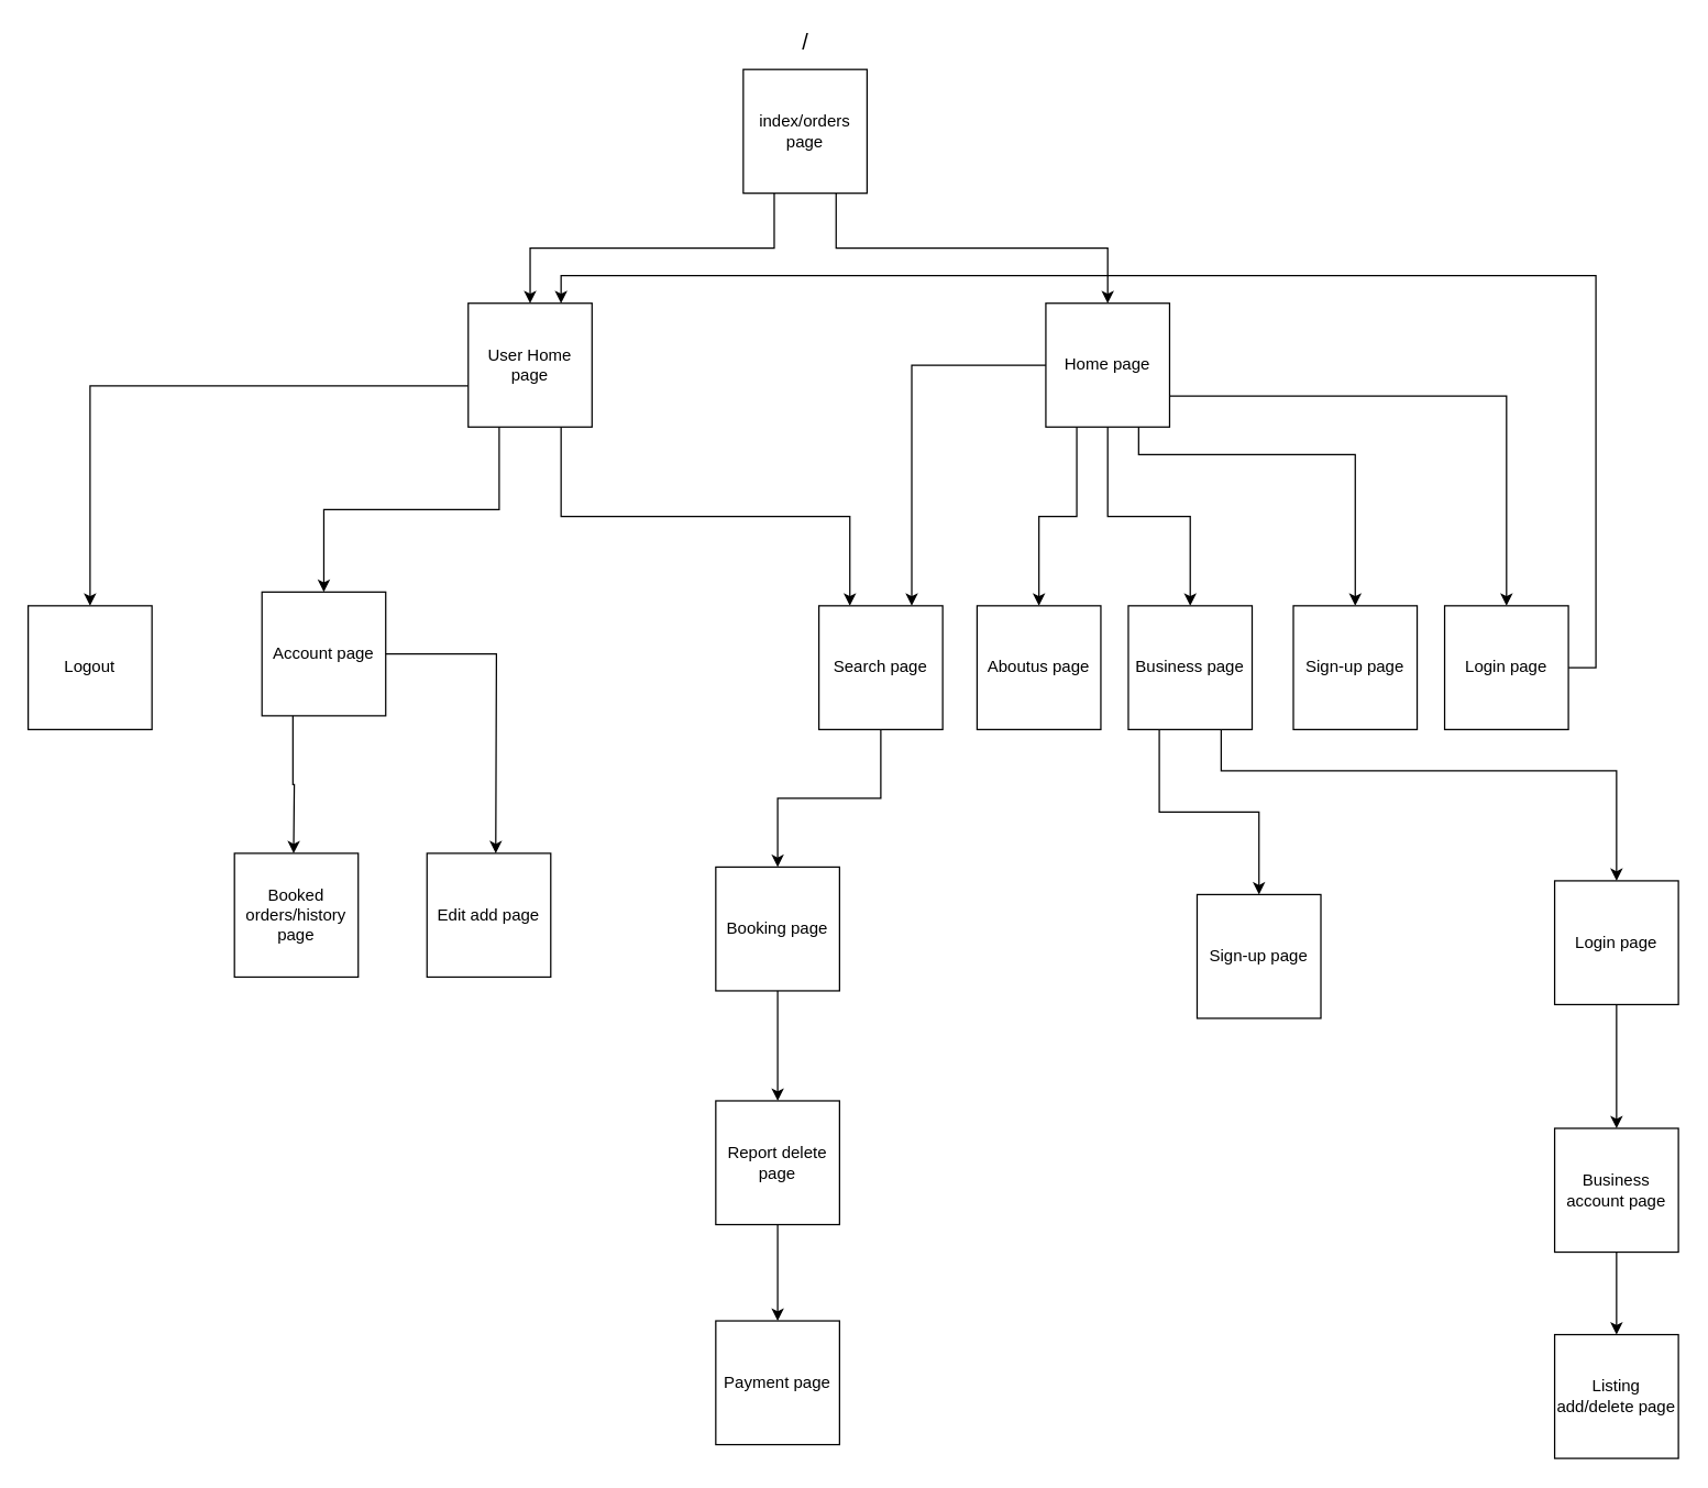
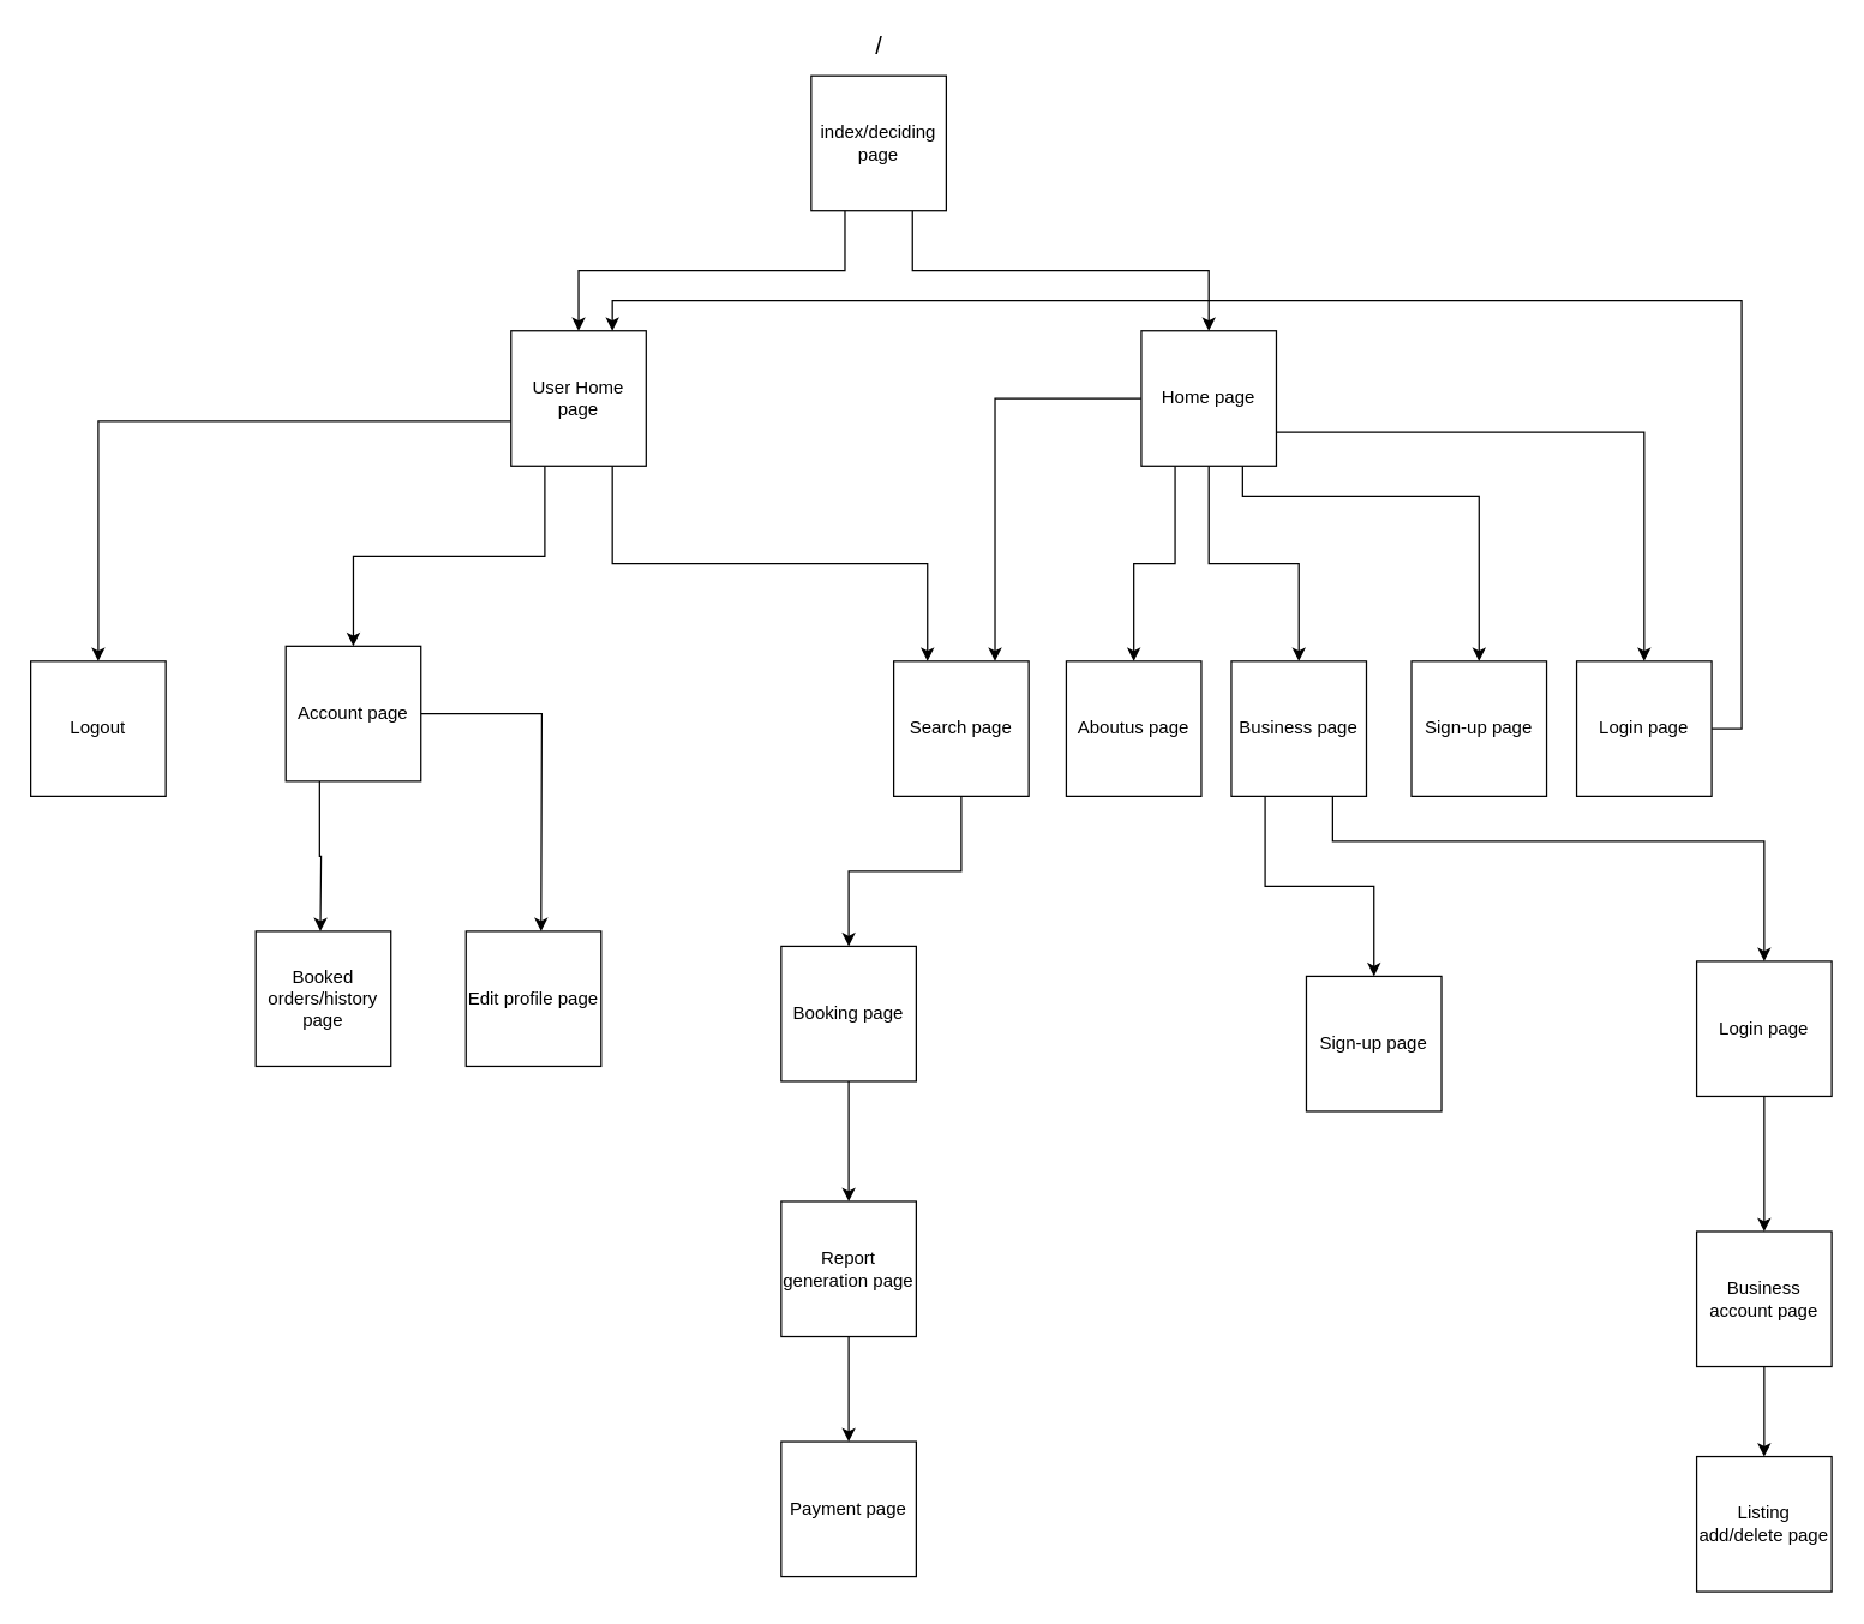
- <mxCell id="4" value="index/orders page" style="whiteSpace=wrap;html=1;aspect=fixed;" parent="1" vertex="1"><mxGeometry x="540" y="50" width="90" height="90" as="geometry" /></mxCell>
+ <mxCell id="4" value="index/deciding page" style="whiteSpace=wrap;html=1;aspect=fixed;" parent="1" vertex="1"><mxGeometry x="540" y="50" width="90" height="90" as="geometry" /></mxCell>
- <mxCell id="40" value="Edit add page" style="whiteSpace=wrap;html=1;aspect=fixed;" vertex="1" parent="1"><mxGeometry x="310" y="620" width="90" height="90" as="geometry" /></mxCell>
+ <mxCell id="40" value="Edit profile page" style="whiteSpace=wrap;html=1;aspect=fixed;" vertex="1" parent="1"><mxGeometry x="310" y="620" width="90" height="90" as="geometry" /></mxCell>
- <mxCell id="32" value="Report delete page" style="whiteSpace=wrap;html=1;aspect=fixed;" parent="1" vertex="1"><mxGeometry x="520" y="800" width="90" height="90" as="geometry" /></mxCell>
+ <mxCell id="32" value="Report generation page" style="whiteSpace=wrap;html=1;aspect=fixed;" parent="1" vertex="1"><mxGeometry x="520" y="800" width="90" height="90" as="geometry" /></mxCell>
